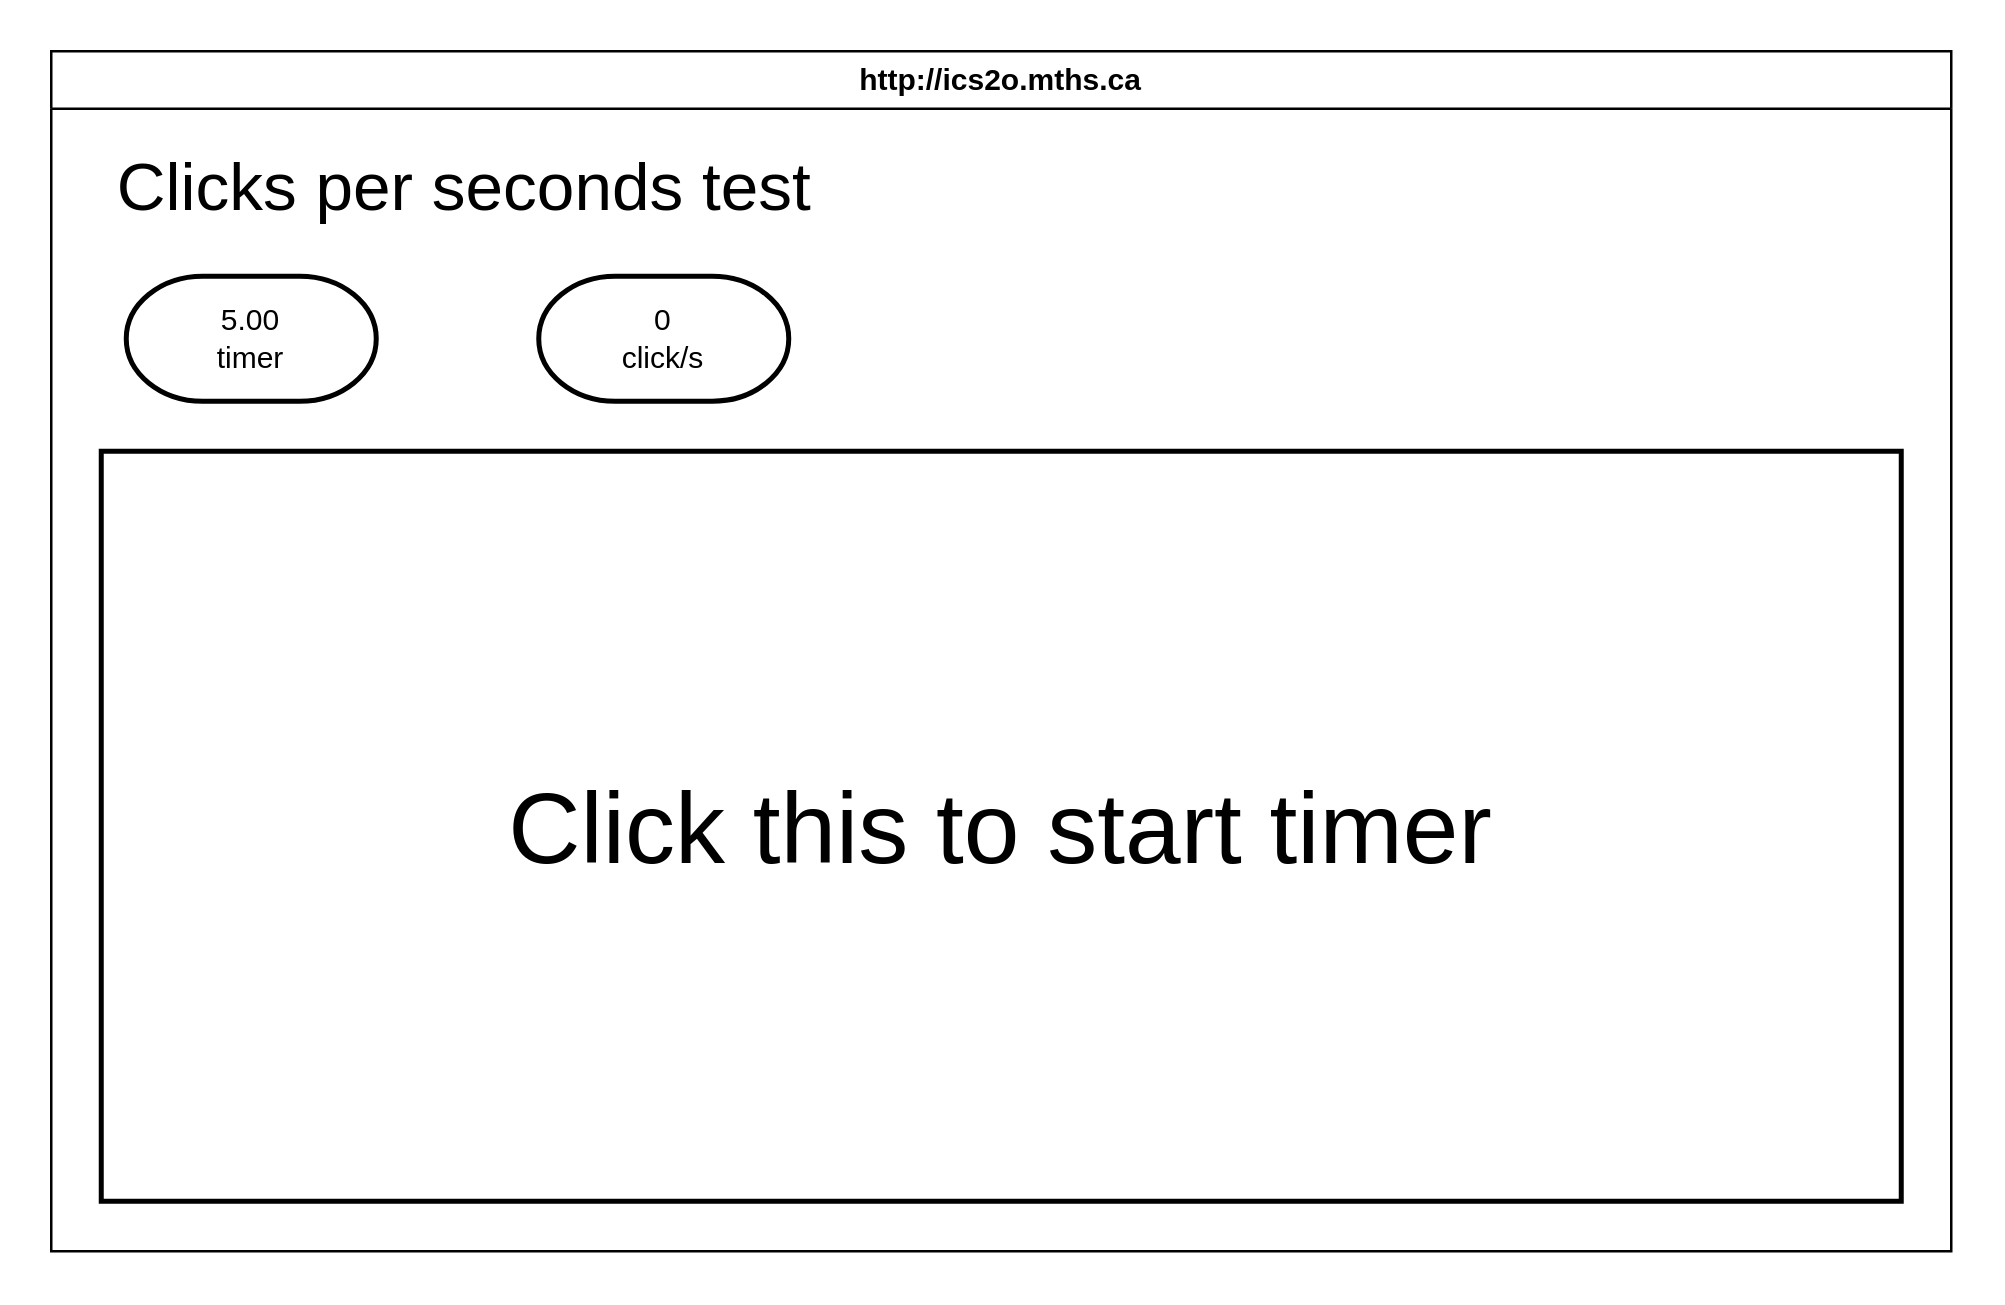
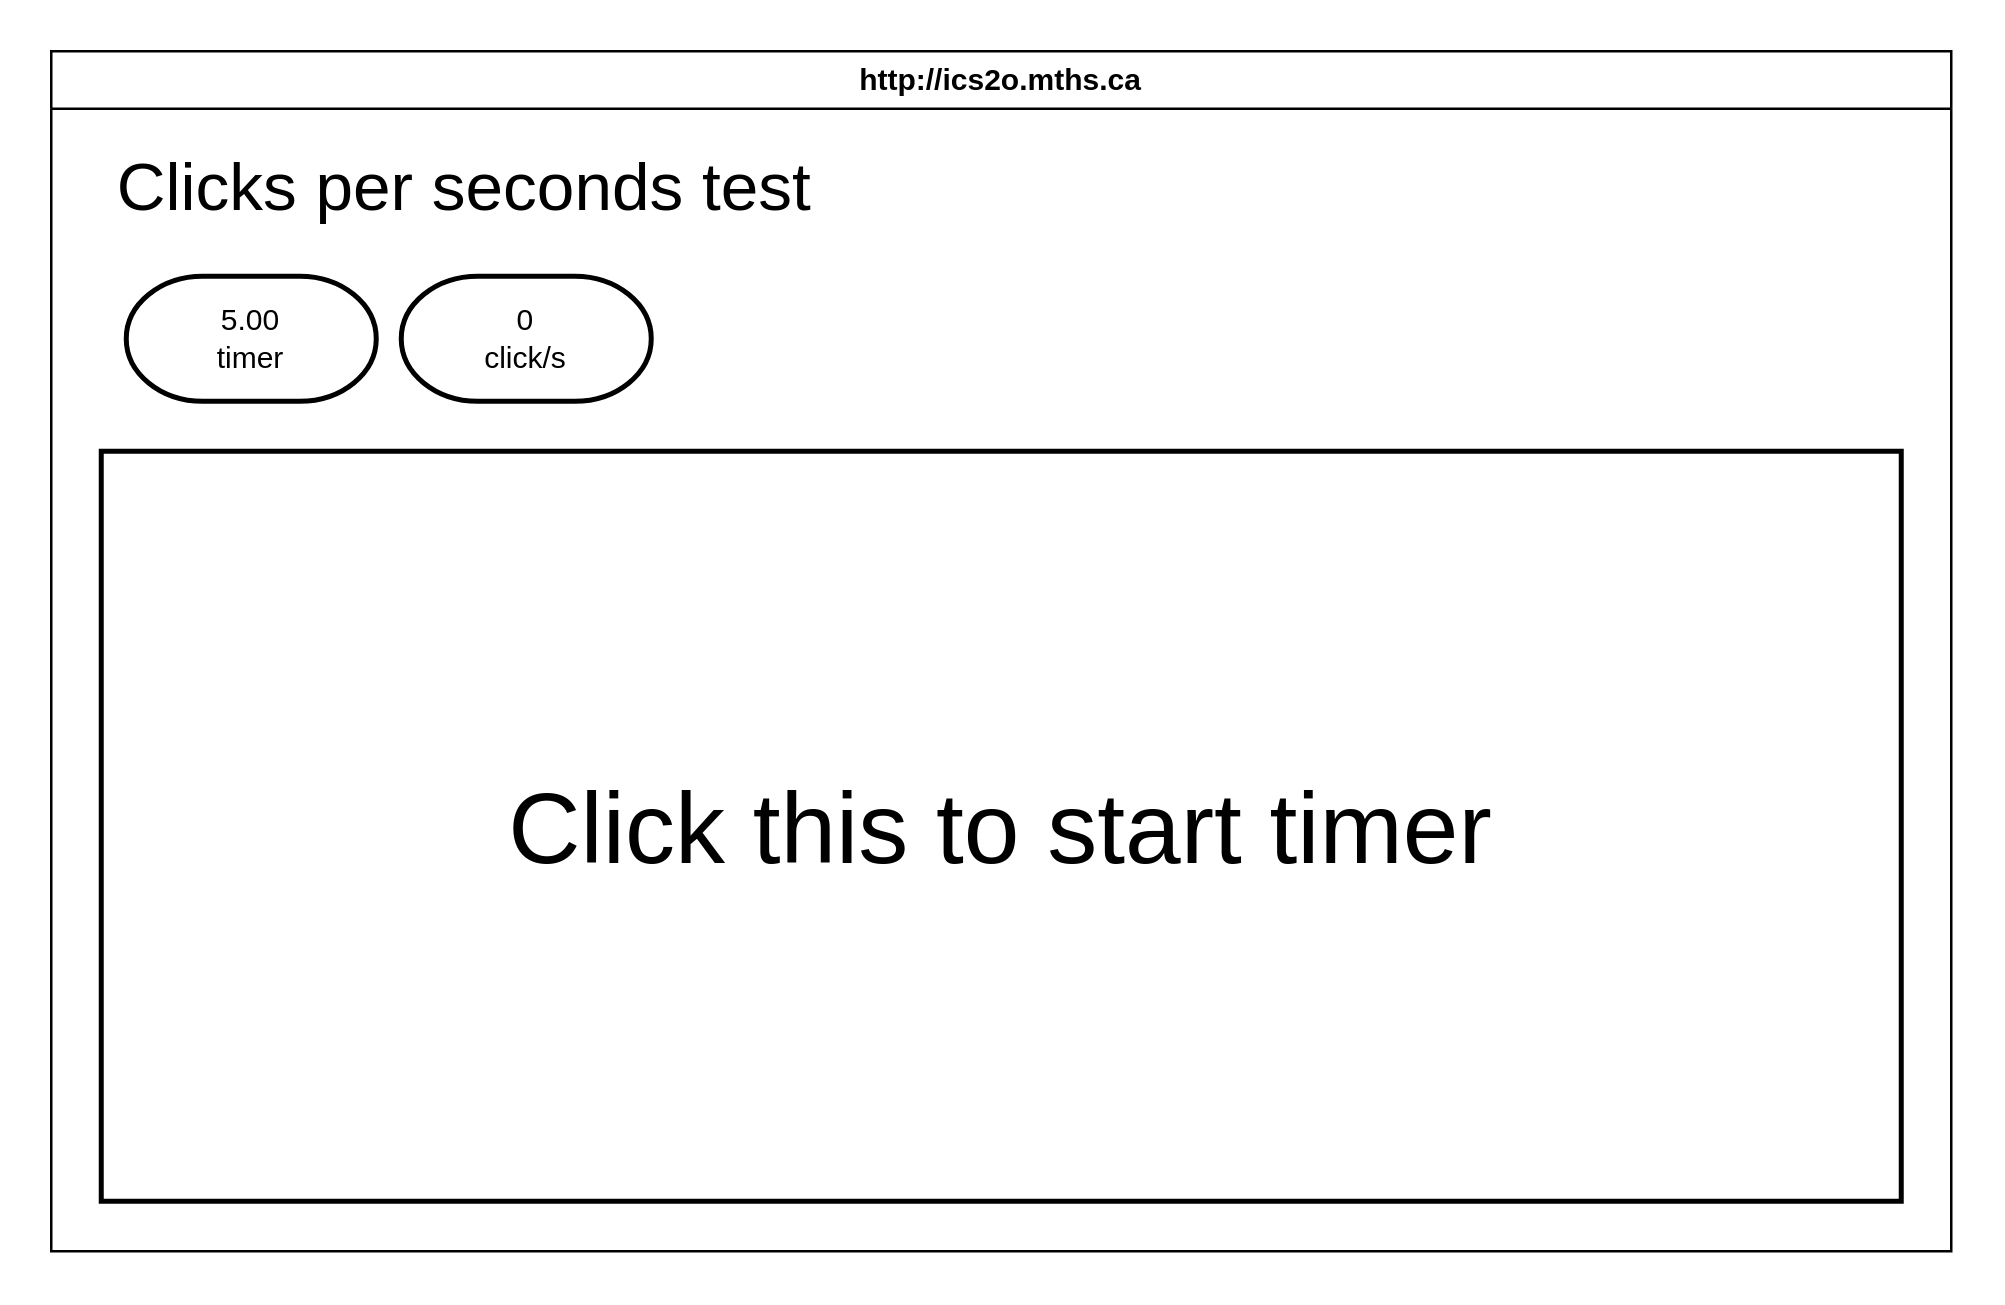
- <mxCell id="6" value="0&lt;div&gt;click/s&lt;/div&gt;" style="strokeWidth=2;html=1;shape=mxgraph.flowchart.terminator;whiteSpace=wrap;" vertex="1" parent="2"><mxGeometry x="195" y="90" width="100" height="50" as="geometry" /></mxCell>
+ <mxCell id="6" value="0&lt;div&gt;click/s&lt;/div&gt;" style="strokeWidth=2;html=1;shape=mxgraph.flowchart.terminator;whiteSpace=wrap;" vertex="1" parent="2"><mxGeometry x="140" y="90" width="100" height="50" as="geometry" /></mxCell>
